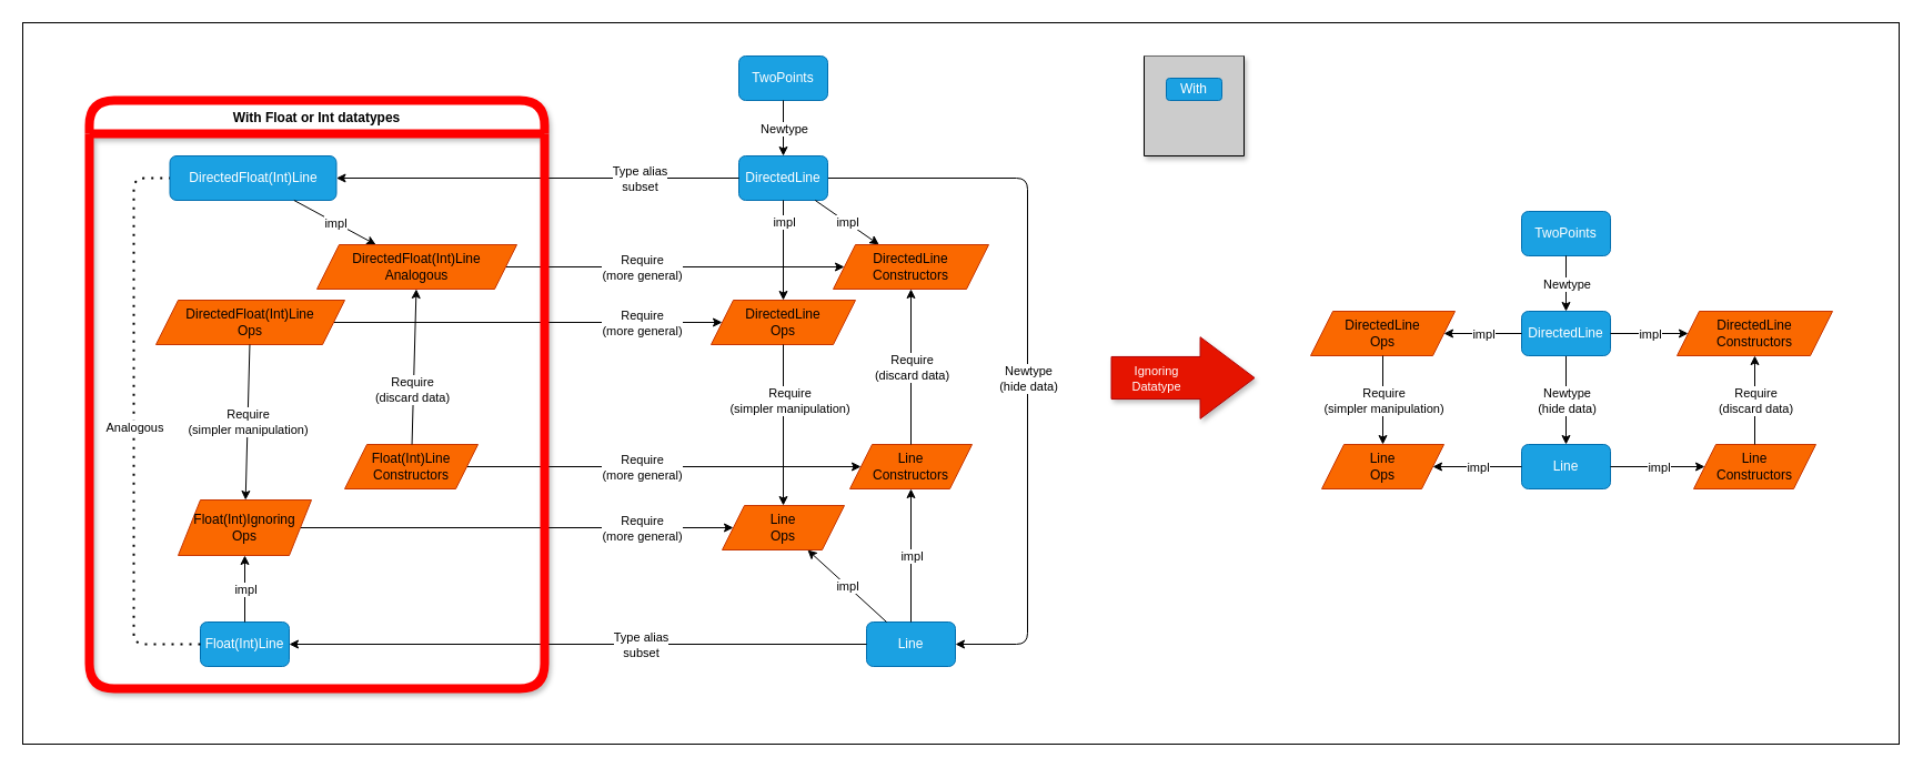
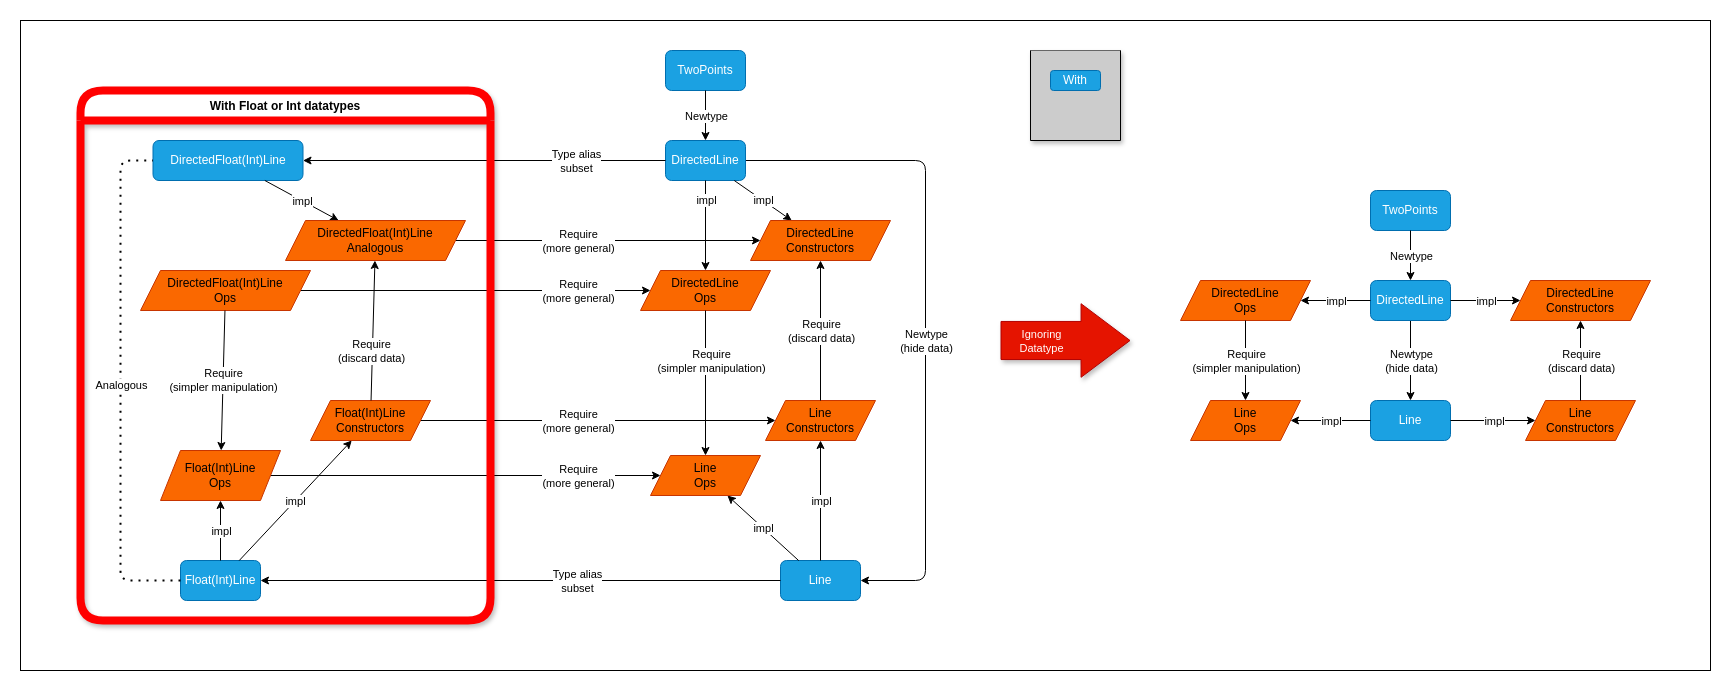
- <mxCell id="51" value="&lt;div&gt;Float(Int)Ignoring&lt;/div&gt;&lt;div&gt;Ops&lt;br&gt;&lt;/div&gt;" style="rounded=0;whiteSpace=wrap;html=1;fillColor=#fa6800;strokeColor=#C73500;fontColor=#000000;shape=parallelogram;fixedSize=1;perimeter=parallelogramPerimeter;" vertex="1" parent="40"><mxGeometry x="40" y="310" width="120" height="50" as="geometry" /></mxCell>
+ <mxCell id="51" value="&lt;div&gt;Float(Int)Line&lt;/div&gt;&lt;div&gt;Ops&lt;br&gt;&lt;/div&gt;" style="rounded=0;whiteSpace=wrap;html=1;fillColor=#fa6800;strokeColor=#C73500;fontColor=#000000;shape=parallelogram;fixedSize=1;perimeter=parallelogramPerimeter;" vertex="1" parent="40"><mxGeometry x="40" y="310" width="120" height="50" as="geometry" /></mxCell>
+ <mxCell id="49" value="" style="endArrow=classic;html=1;rounded=1;" edge="1" parent="40" source="41" target="55"><mxGeometry width="50" height="50" relative="1" as="geometry"><mxPoint x="54" y="510" as="sourcePoint" /><mxPoint x="90" y="350" as="targetPoint" /></mxGeometry></mxCell>
+ <mxCell id="50" value="impl" style="edgeLabel;html=1;align=center;verticalAlign=middle;resizable=0;points=[];rounded=1;" vertex="1" connectable="0" parent="49"><mxGeometry relative="1" as="geometry"><mxPoint as="offset" /></mxGeometry></mxCell>
